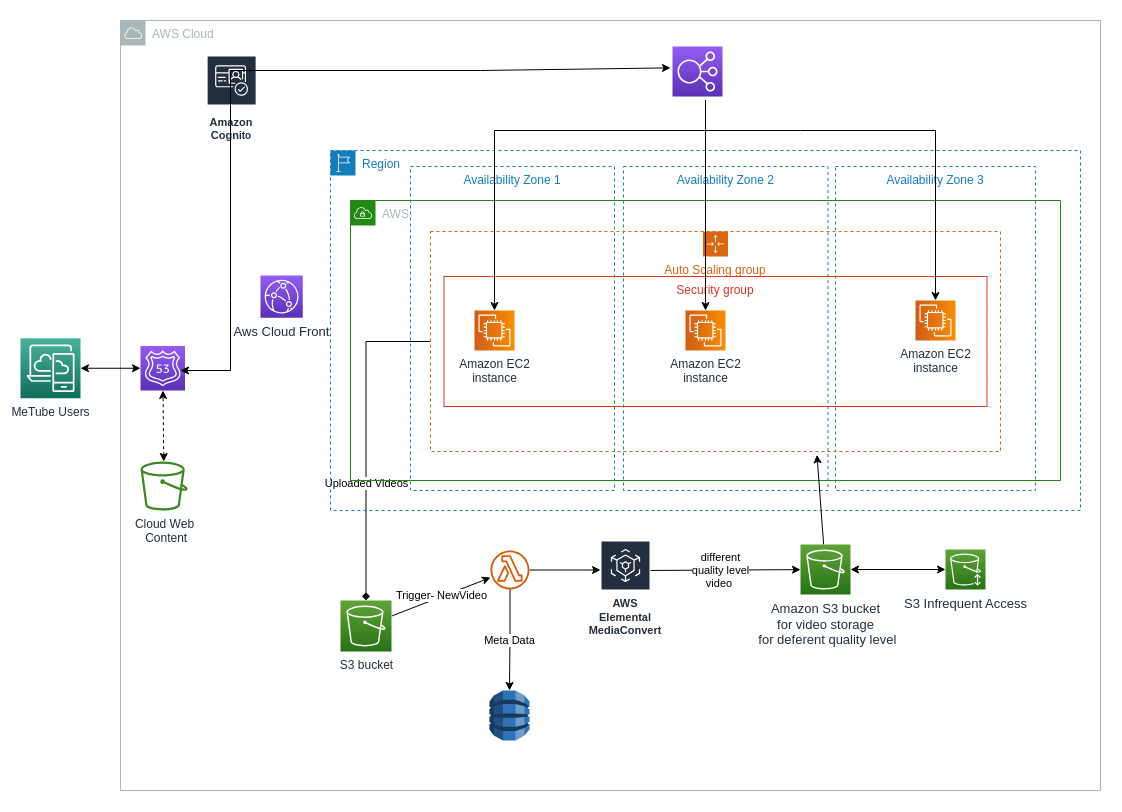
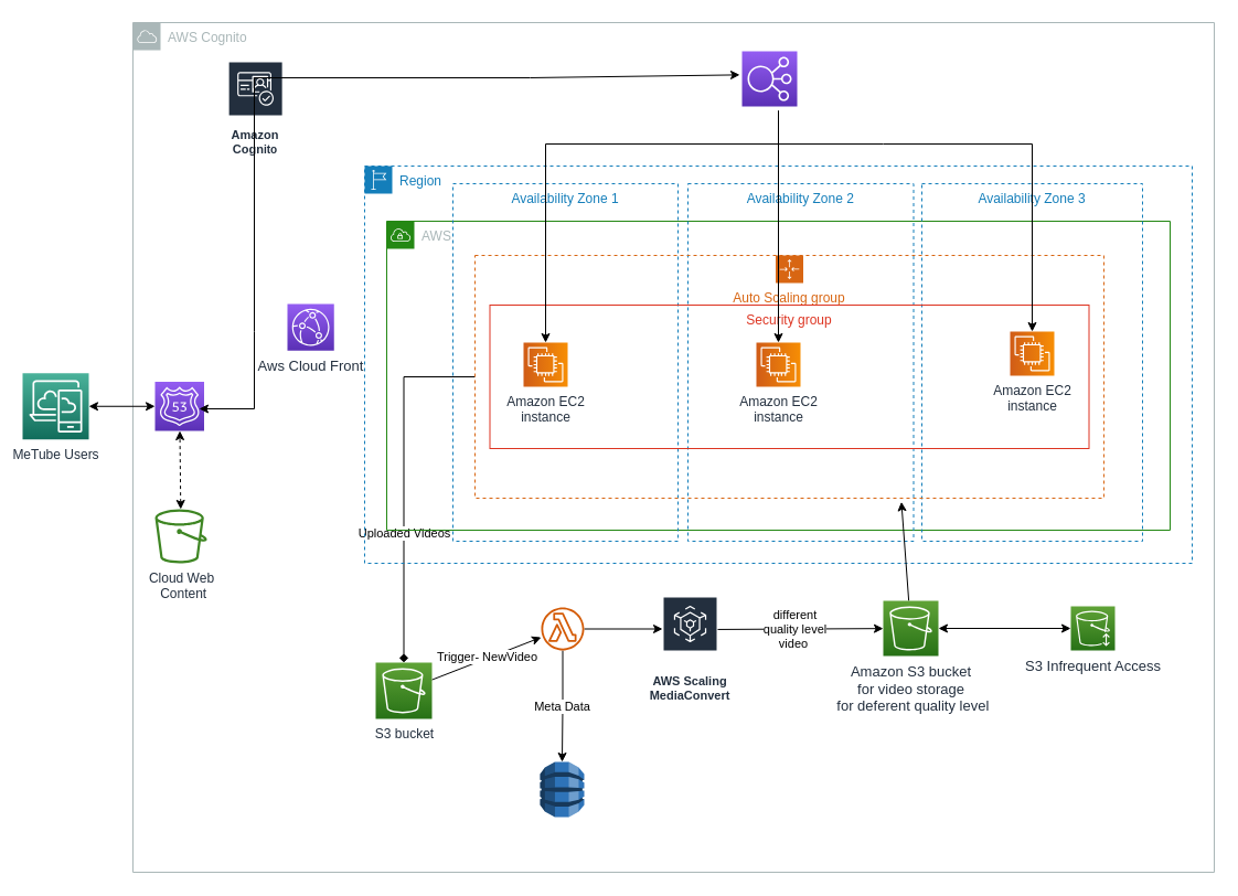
- <mxCell id="3" value="AWS Cloud" style="sketch=0;outlineConnect=0;gradientColor=none;html=1;whiteSpace=wrap;fontSize=12;fontStyle=0;shape=mxgraph.aws4.group;grIcon=mxgraph.aws4.group_aws_cloud;strokeColor=#AAB7B8;fillColor=none;verticalAlign=top;align=left;spacingLeft=30;fontColor=#AAB7B8;dashed=0;" parent="1" vertex="1"><mxGeometry x="120" y="20" width="980" height="770" as="geometry" /></mxCell>
+ <mxCell id="3" value="AWS Cognito" style="sketch=0;outlineConnect=0;gradientColor=none;html=1;whiteSpace=wrap;fontSize=12;fontStyle=0;shape=mxgraph.aws4.group;grIcon=mxgraph.aws4.group_aws_cloud;strokeColor=#AAB7B8;fillColor=none;verticalAlign=top;align=left;spacingLeft=30;fontColor=#AAB7B8;dashed=0;" parent="1" vertex="1"><mxGeometry x="120" y="20" width="980" height="770" as="geometry" /></mxCell>
- <mxCell id="29" value="&lt;font style=&quot;font-size: 13px;&quot;&gt;S3 Infrequent Access&lt;/font&gt;" style="sketch=0;points=[[0,0,0],[0.25,0,0],[0.5,0,0],[0.75,0,0],[1,0,0],[0,1,0],[0.25,1,0],[0.5,1,0],[0.75,1,0],[1,1,0],[0,0.25,0],[0,0.5,0],[0,0.75,0],[1,0.25,0],[1,0.5,0],[1,0.75,0]];outlineConnect=0;fontColor=#232F3E;gradientColor=#60A337;gradientDirection=north;fillColor=#277116;strokeColor=#ffffff;dashed=0;verticalLabelPosition=bottom;verticalAlign=top;align=center;html=1;fontSize=12;fontStyle=0;aspect=fixed;shape=mxgraph.aws4.resourceIcon;resIcon=mxgraph.aws4.infrequent_access_storage_class;" parent="1" vertex="1"><mxGeometry x="945" y="549" width="40" height="40" as="geometry" /></mxCell>
+ <mxCell id="29" value="&lt;font style=&quot;font-size: 13px;&quot;&gt;S3 Infrequent Access&lt;/font&gt;" style="sketch=0;points=[[0,0,0],[0.25,0,0],[0.5,0,0],[0.75,0,0],[1,0,0],[0,1,0],[0.25,1,0],[0.5,1,0],[0.75,1,0],[1,1,0],[0,0.25,0],[0,0.5,0],[0,0.75,0],[1,0.25,0],[1,0.5,0],[1,0.75,0]];outlineConnect=0;fontColor=#232F3E;gradientColor=#60A337;gradientDirection=north;fillColor=#277116;strokeColor=#ffffff;dashed=0;verticalLabelPosition=bottom;verticalAlign=top;align=center;html=1;fontSize=12;fontStyle=0;aspect=fixed;shape=mxgraph.aws4.resourceIcon;resIcon=mxgraph.aws4.infrequent_access_storage_class;" parent="1" vertex="1"><mxGeometry x="970" y="549" width="40" height="40" as="geometry" /></mxCell>
- <mxCell id="28" value="&lt;font style=&quot;font-size: 11px;&quot;&gt;AWS Elemental MediaConvert&lt;/font&gt;" style="sketch=0;outlineConnect=0;fontColor=#232F3E;gradientColor=none;strokeColor=#ffffff;fillColor=#232F3E;dashed=0;verticalLabelPosition=middle;verticalAlign=bottom;align=center;html=1;whiteSpace=wrap;fontSize=10;fontStyle=1;spacing=3;shape=mxgraph.aws4.productIcon;prIcon=mxgraph.aws4.elemental_mediaconvert;" parent="1" vertex="1"><mxGeometry x="600" y="540" width="50" height="100" as="geometry" /></mxCell>
+ <mxCell id="28" value="&lt;font style=&quot;font-size: 11px;&quot;&gt;AWS Scaling MediaConvert&lt;/font&gt;" style="sketch=0;outlineConnect=0;fontColor=#232F3E;gradientColor=none;strokeColor=#ffffff;fillColor=#232F3E;dashed=0;verticalLabelPosition=middle;verticalAlign=bottom;align=center;html=1;whiteSpace=wrap;fontSize=10;fontStyle=1;spacing=3;shape=mxgraph.aws4.productIcon;prIcon=mxgraph.aws4.elemental_mediaconvert;" parent="1" vertex="1"><mxGeometry x="600" y="540" width="50" height="100" as="geometry" /></mxCell>
